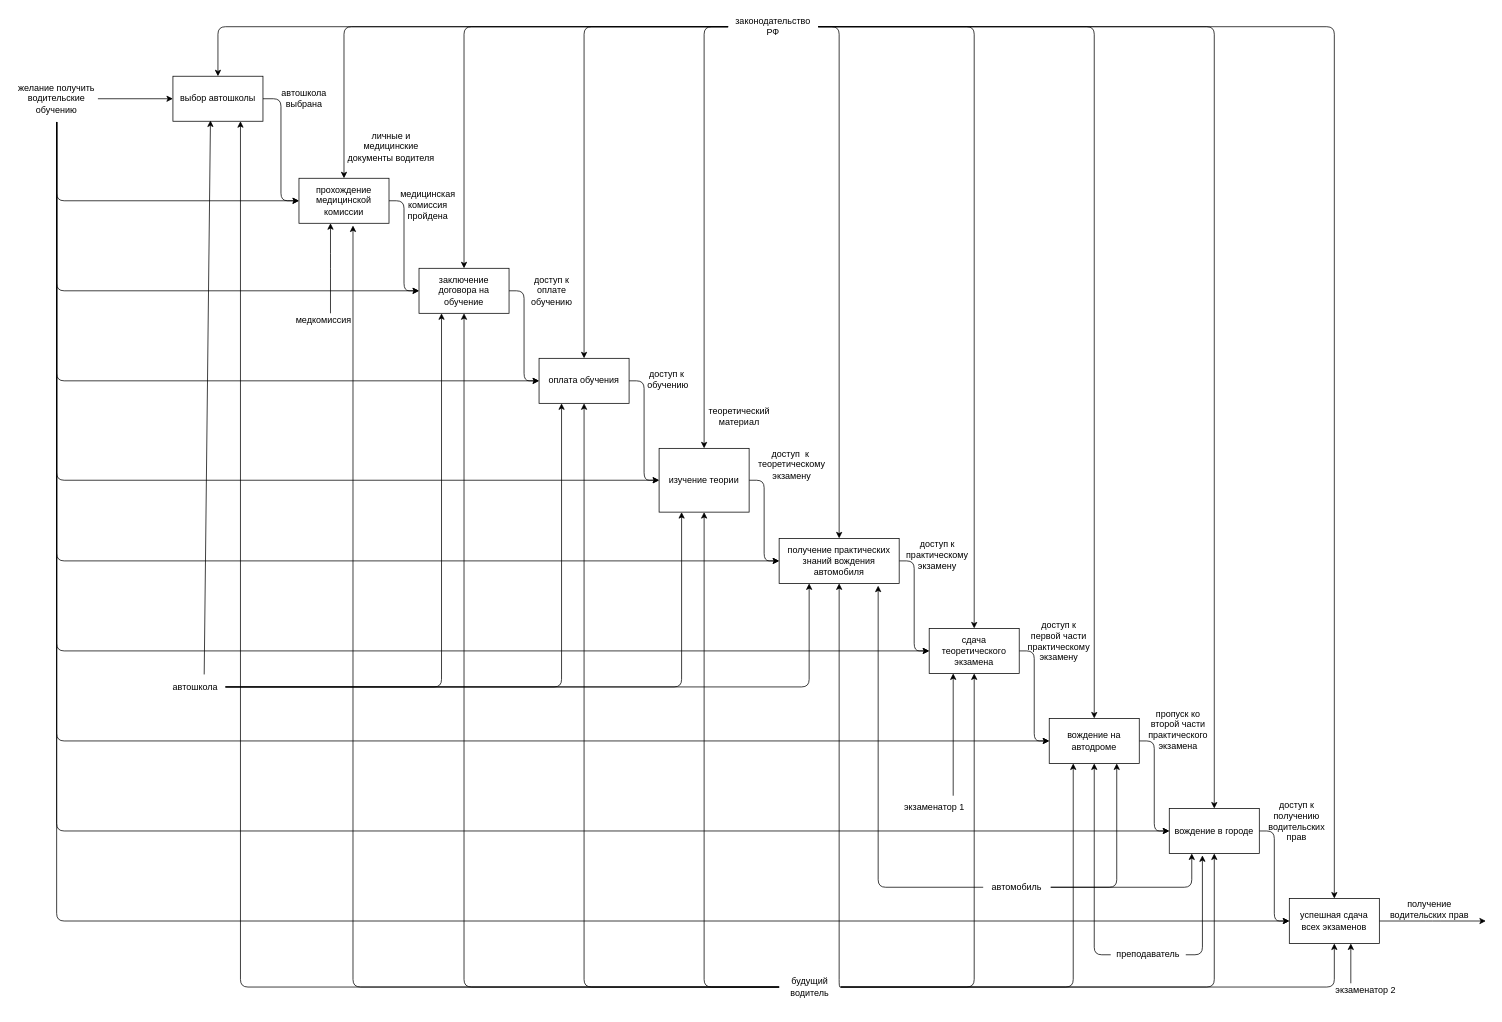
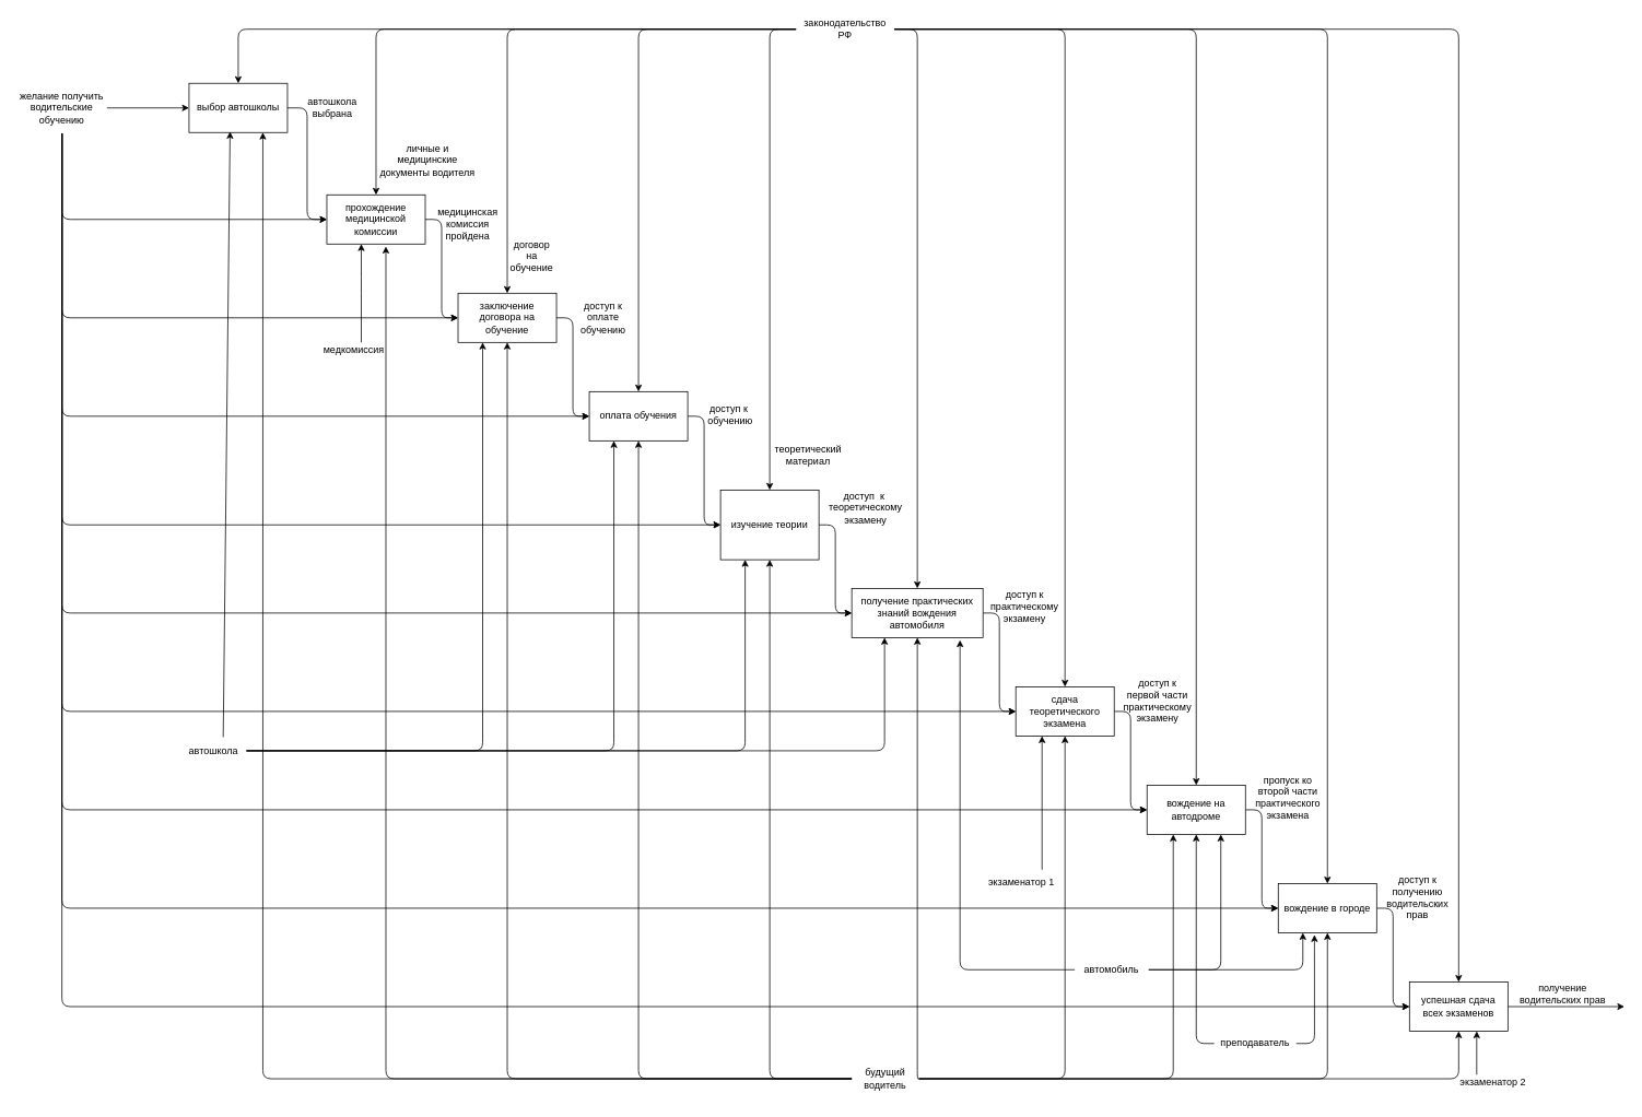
+ <mxCell id="72" value="договор на обучение" style="text;html=1;strokeColor=none;fillColor=none;align=center;verticalAlign=middle;whiteSpace=wrap;rounded=0;" parent="1" vertex="1"><mxGeometry x="618" y="297" width="60" height="30" as="geometry" /></mxCell>
